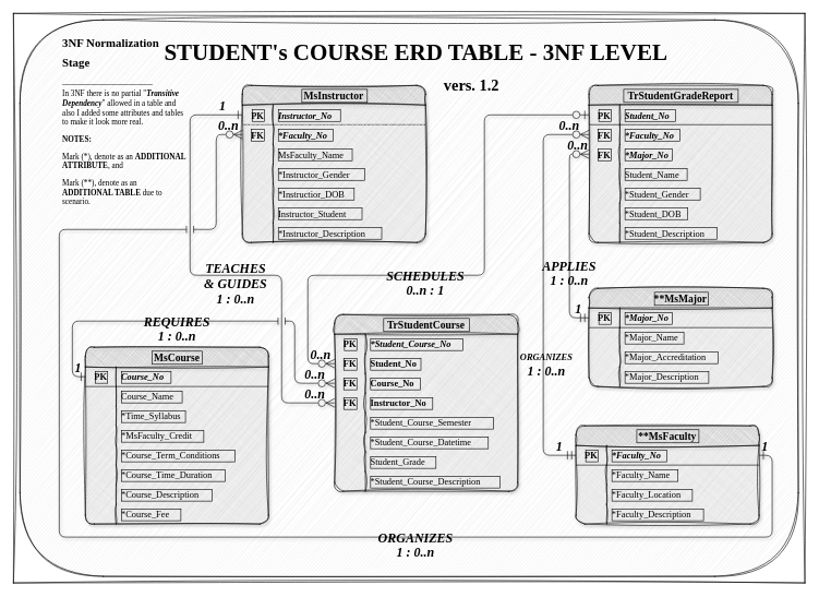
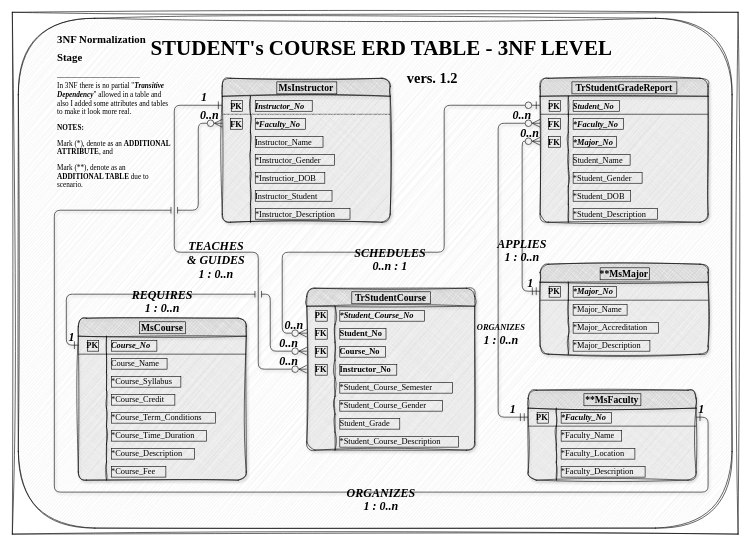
- <mxCell id="16" value="MsFaculty_Name" style="shape=partialRectangle;connectable=1;fillColor=none;top=0;left=0;bottom=0;right=0;align=left;spacingLeft=6;overflow=hidden;strokeColor=inherit;fontSize=14;fontFamily=Architects Daughter;verticalAlign=middle;labelBorderColor=default;labelBackgroundColor=none;fontSource=https%3A%2F%2Ffonts.googleapis.com%2Fcss%3Ffamily%3DArchitects%2BDaughter;movable=1;resizable=1;rotatable=1;deletable=1;editable=1;locked=0;" parent="14" vertex="1"><mxGeometry x="47" width="233" height="30" as="geometry"><mxRectangle width="233" height="30" as="alternateBounds" /></mxGeometry></mxCell>
+ <mxCell id="16" value="Instructor_Name" style="shape=partialRectangle;connectable=1;fillColor=none;top=0;left=0;bottom=0;right=0;align=left;spacingLeft=6;overflow=hidden;strokeColor=inherit;fontSize=14;fontFamily=Architects Daughter;verticalAlign=middle;labelBorderColor=default;labelBackgroundColor=none;fontSource=https%3A%2F%2Ffonts.googleapis.com%2Fcss%3Ffamily%3DArchitects%2BDaughter;movable=1;resizable=1;rotatable=1;deletable=1;editable=1;locked=0;" parent="14" vertex="1"><mxGeometry x="47" width="233" height="30" as="geometry"><mxRectangle width="233" height="30" as="alternateBounds" /></mxGeometry></mxCell>
- <mxCell id="97" value="*Time_Syllabus" style="shape=partialRectangle;connectable=1;fillColor=none;top=0;left=0;bottom=0;right=0;align=left;spacingLeft=6;overflow=hidden;strokeColor=inherit;fontSize=14;fontFamily=Architects Daughter;verticalAlign=middle;labelBorderColor=default;labelBackgroundColor=none;fontSource=https%3A%2F%2Ffonts.googleapis.com%2Fcss%3Ffamily%3DArchitects%2BDaughter;movable=1;resizable=1;rotatable=1;deletable=1;editable=1;locked=0;" parent="95" vertex="1"><mxGeometry x="47" width="233" height="30" as="geometry"><mxRectangle width="233" height="30" as="alternateBounds" /></mxGeometry></mxCell>
+ <mxCell id="97" value="*Course_Syllabus" style="shape=partialRectangle;connectable=1;fillColor=none;top=0;left=0;bottom=0;right=0;align=left;spacingLeft=6;overflow=hidden;strokeColor=inherit;fontSize=14;fontFamily=Architects Daughter;verticalAlign=middle;labelBorderColor=default;labelBackgroundColor=none;fontSource=https%3A%2F%2Ffonts.googleapis.com%2Fcss%3Ffamily%3DArchitects%2BDaughter;movable=1;resizable=1;rotatable=1;deletable=1;editable=1;locked=0;" parent="95" vertex="1"><mxGeometry x="47" width="233" height="30" as="geometry"><mxRectangle width="233" height="30" as="alternateBounds" /></mxGeometry></mxCell>
- <mxCell id="100" value="*MsFaculty_Credit" style="shape=partialRectangle;connectable=1;fillColor=none;top=0;left=0;bottom=0;right=0;align=left;spacingLeft=6;overflow=hidden;strokeColor=inherit;fontSize=14;fontFamily=Architects Daughter;verticalAlign=middle;labelBorderColor=default;labelBackgroundColor=none;fontSource=https%3A%2F%2Ffonts.googleapis.com%2Fcss%3Ffamily%3DArchitects%2BDaughter;movable=1;resizable=1;rotatable=1;deletable=1;editable=1;locked=0;" parent="98" vertex="1"><mxGeometry x="47" width="233" height="30" as="geometry"><mxRectangle width="233" height="30" as="alternateBounds" /></mxGeometry></mxCell>
+ <mxCell id="100" value="*Course_Credit" style="shape=partialRectangle;connectable=1;fillColor=none;top=0;left=0;bottom=0;right=0;align=left;spacingLeft=6;overflow=hidden;strokeColor=inherit;fontSize=14;fontFamily=Architects Daughter;verticalAlign=middle;labelBorderColor=default;labelBackgroundColor=none;fontSource=https%3A%2F%2Ffonts.googleapis.com%2Fcss%3Ffamily%3DArchitects%2BDaughter;movable=1;resizable=1;rotatable=1;deletable=1;editable=1;locked=0;" parent="98" vertex="1"><mxGeometry x="47" width="233" height="30" as="geometry"><mxRectangle width="233" height="30" as="alternateBounds" /></mxGeometry></mxCell>
- <mxCell id="156" value="*Student_Course_Datetime" style="shape=partialRectangle;connectable=0;fillColor=none;top=0;left=0;bottom=0;right=0;align=left;spacingLeft=6;overflow=hidden;strokeColor=inherit;fontSize=14;fontFamily=Architects Daughter;verticalAlign=middle;labelBorderColor=default;labelBackgroundColor=none;fontSource=https%3A%2F%2Ffonts.googleapis.com%2Fcss%3Ffamily%3DArchitects%2BDaughter;" parent="154" vertex="1"><mxGeometry x="47" width="233" height="30" as="geometry"><mxRectangle width="233" height="30" as="alternateBounds" /></mxGeometry></mxCell>
+ <mxCell id="156" value="*Student_Course_Gender" style="shape=partialRectangle;connectable=0;fillColor=none;top=0;left=0;bottom=0;right=0;align=left;spacingLeft=6;overflow=hidden;strokeColor=inherit;fontSize=14;fontFamily=Architects Daughter;verticalAlign=middle;labelBorderColor=default;labelBackgroundColor=none;fontSource=https%3A%2F%2Ffonts.googleapis.com%2Fcss%3Ffamily%3DArchitects%2BDaughter;" parent="154" vertex="1"><mxGeometry x="47" width="233" height="30" as="geometry"><mxRectangle width="233" height="30" as="alternateBounds" /></mxGeometry></mxCell>
